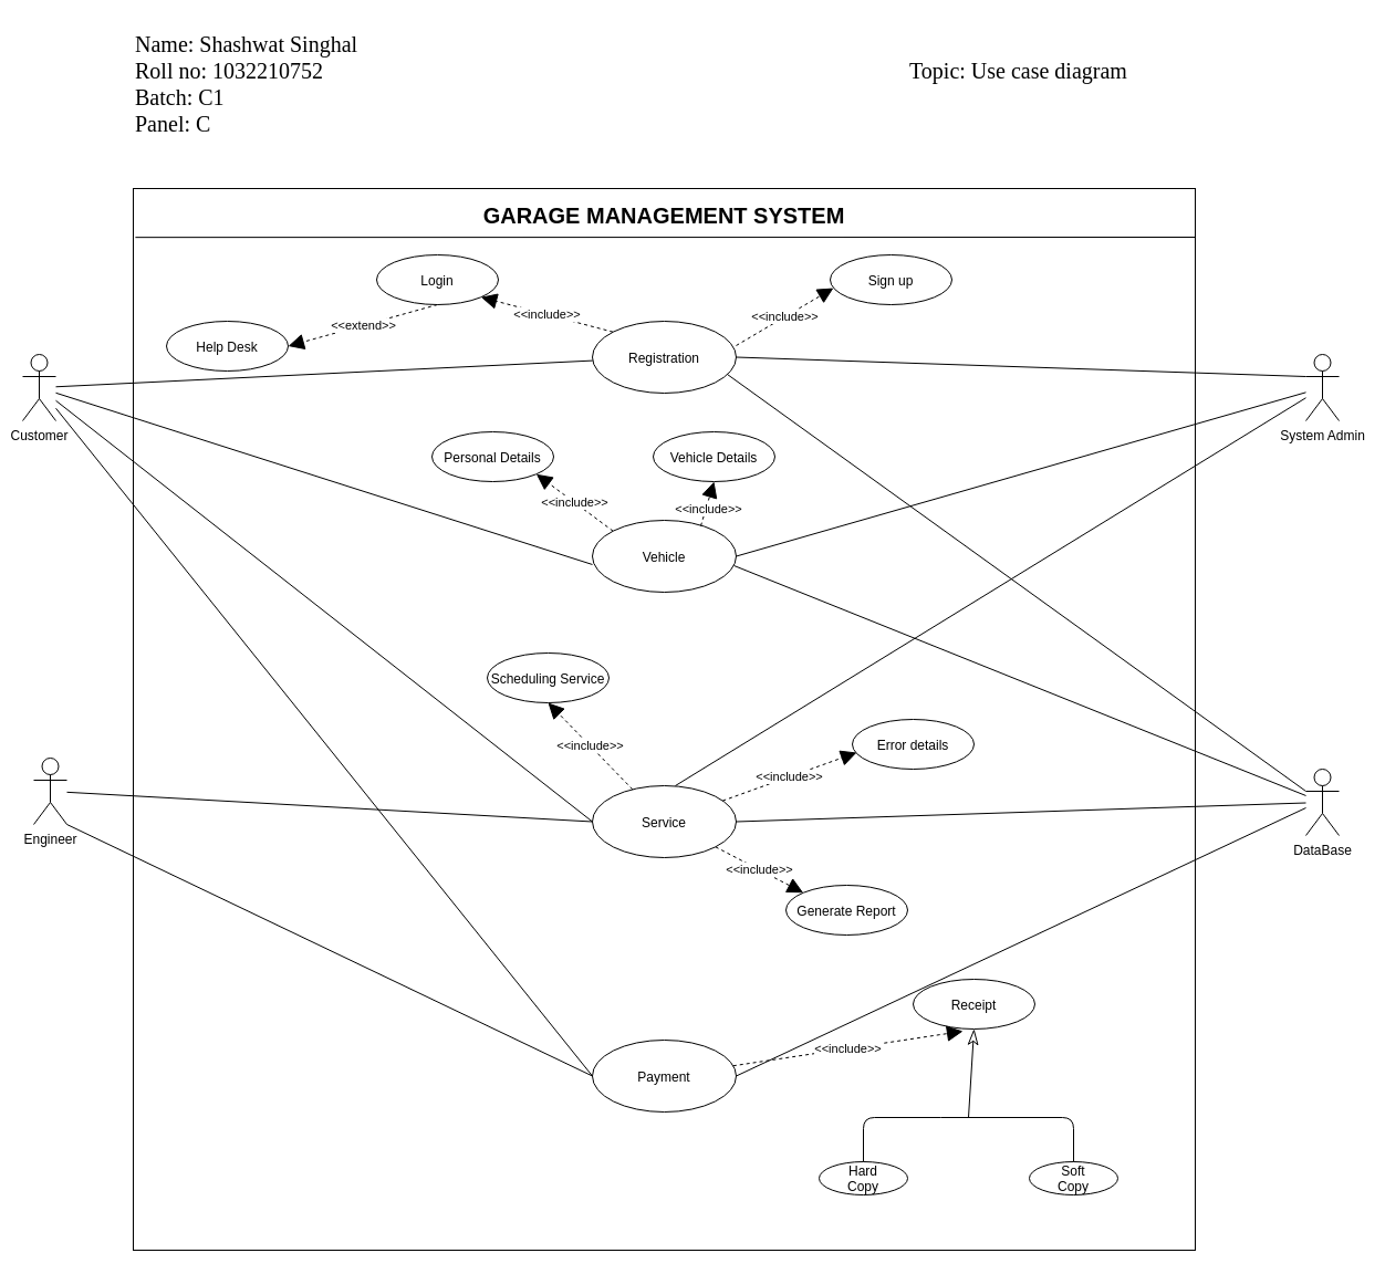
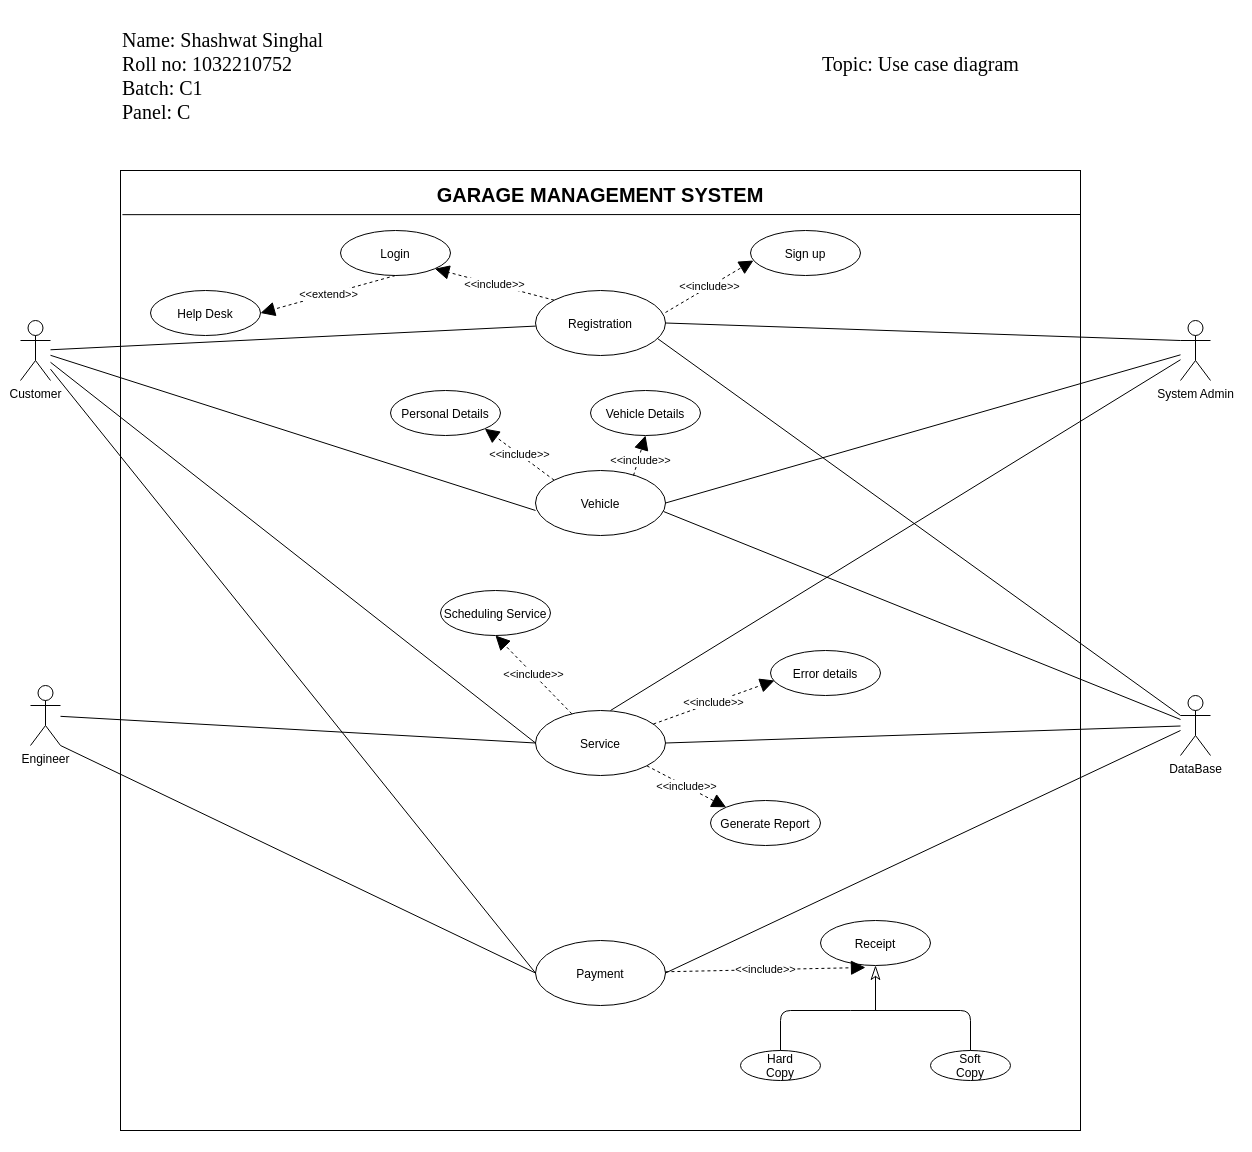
- <mxCell id="37" value="Receipt" style="ellipse;" parent="1" vertex="1"><mxGeometry x="825" y="885" width="110" height="45" as="geometry" /></mxCell>
+ <mxCell id="37" value="Receipt" style="ellipse;" parent="1" vertex="1"><mxGeometry x="820" y="920" width="110" height="45" as="geometry" /></mxCell>
